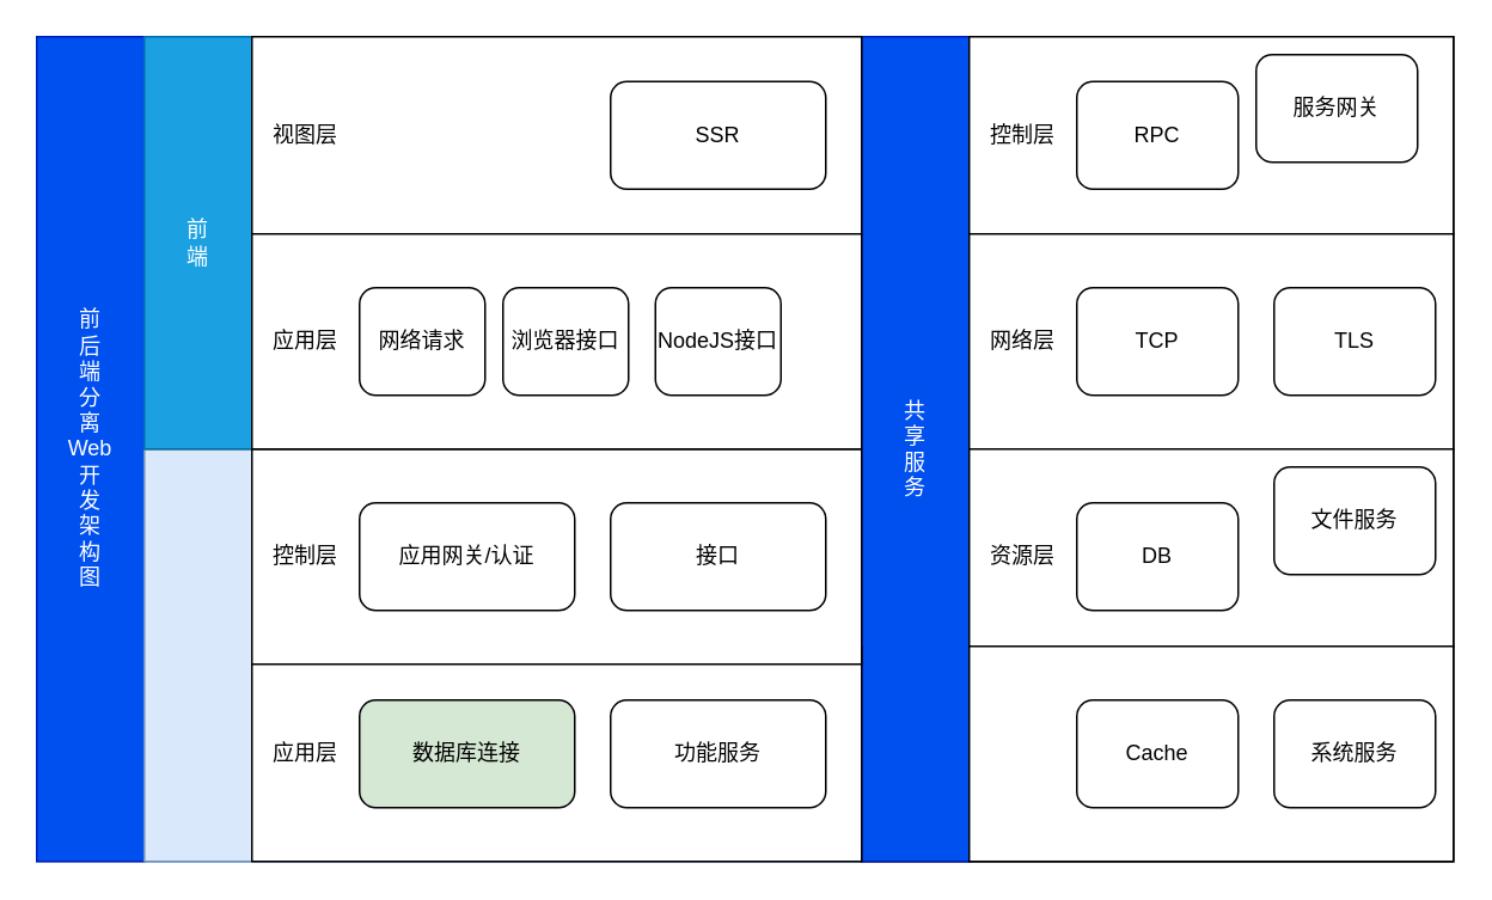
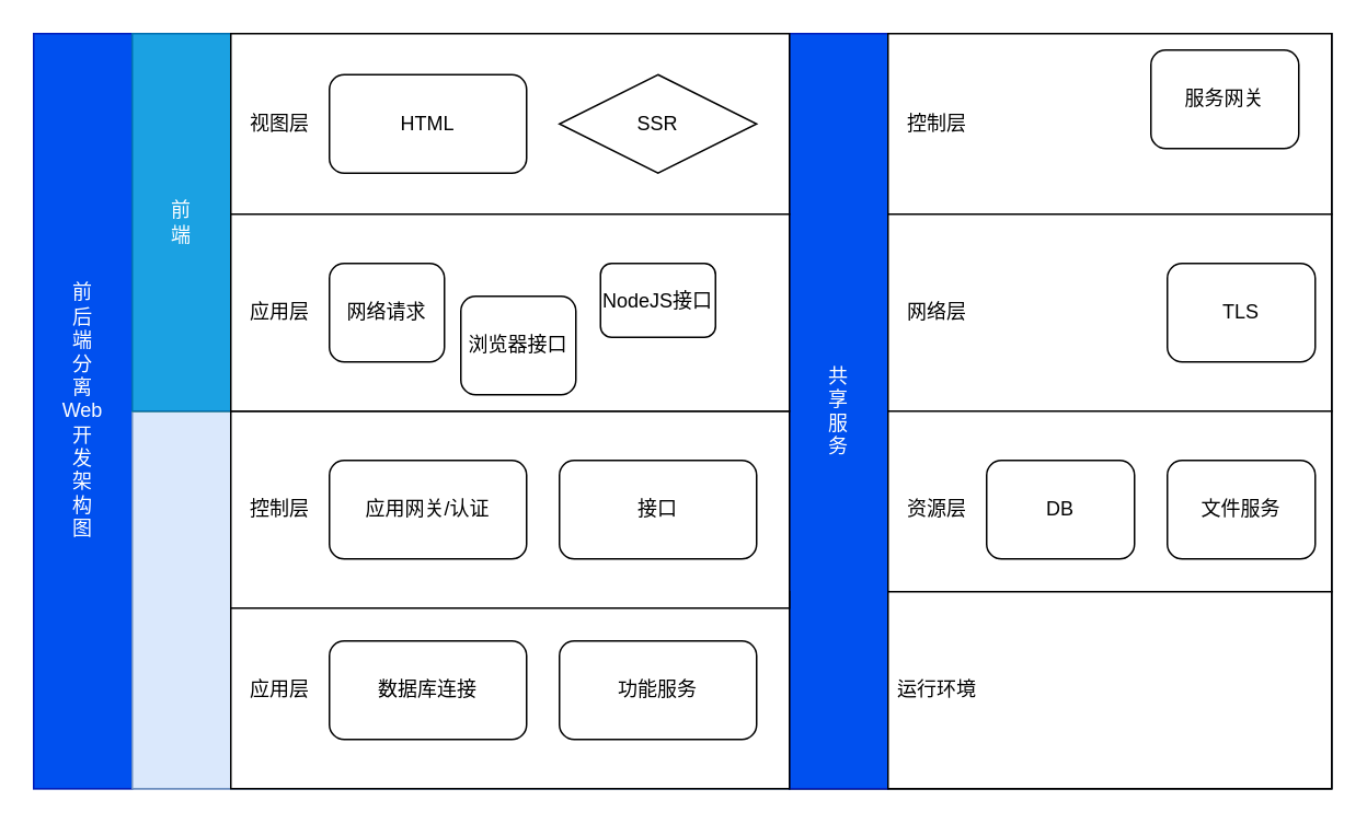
+ <mxCell id="26" value="HTML" style="rounded=1;whiteSpace=wrap;html=1;" vertex="1" parent="1"><mxGeometry x="200" y="45" width="120" height="60" as="geometry" /></mxCell>
- <mxCell id="27" value="SSR" style="rounded=1;whiteSpace=wrap;html=1;" vertex="1" parent="1"><mxGeometry x="340" y="45" width="120" height="60" as="geometry" /></mxCell>
+ <mxCell id="27" value="SSR" style="rhombus;whiteSpace=wrap;html=1;" vertex="1" parent="1"><mxGeometry x="340" y="45" width="120" height="60" as="geometry" /></mxCell>
- <mxCell id="31" value="RPC" style="rounded=1;whiteSpace=wrap;html=1;" vertex="1" parent="1"><mxGeometry x="600" y="45" width="90" height="60" as="geometry" /></mxCell>
- <mxCell id="41" value="浏览器接口" style="rounded=1;whiteSpace=wrap;html=1;" vertex="1" parent="1"><mxGeometry x="280" y="160" width="70" height="60" as="geometry" /></mxCell>
+ <mxCell id="41" value="浏览器接口" style="rounded=1;whiteSpace=wrap;html=1;" vertex="1" parent="1"><mxGeometry x="280" y="180" width="70" height="60" as="geometry" /></mxCell>
- <mxCell id="42" value="NodeJS接口" style="rounded=1;whiteSpace=wrap;html=1;" vertex="1" parent="1"><mxGeometry x="365" y="160" width="70" height="60" as="geometry" /></mxCell>
+ <mxCell id="42" value="NodeJS接口" style="rounded=1;whiteSpace=wrap;html=1;" vertex="1" parent="1"><mxGeometry x="365" y="160" width="70" height="45" as="geometry" /></mxCell>
- <mxCell id="34" value="TCP" style="rounded=1;whiteSpace=wrap;html=1;" vertex="1" parent="1"><mxGeometry x="600" y="160" width="90" height="60" as="geometry" /></mxCell>
- <mxCell id="38" value="文件服务" style="rounded=1;whiteSpace=wrap;html=1;" vertex="1" parent="1"><mxGeometry x="710" y="260" width="90" height="60" as="geometry" /></mxCell>
+ <mxCell id="38" value="文件服务" style="rounded=1;whiteSpace=wrap;html=1;" vertex="1" parent="1"><mxGeometry x="710" y="280" width="90" height="60" as="geometry" /></mxCell>
- <mxCell id="36" value="数据库连接" style="rounded=1;whiteSpace=wrap;html=1;fillColor=#d5e8d4;" vertex="1" parent="1"><mxGeometry x="200" y="390" width="120" height="60" as="geometry" /></mxCell>
+ <mxCell id="36" value="数据库连接" style="rounded=1;whiteSpace=wrap;html=1;" vertex="1" parent="1"><mxGeometry x="200" y="390" width="120" height="60" as="geometry" /></mxCell>
+ <mxCell id="24" value="运行环境" style="text;html=1;strokeColor=none;fillColor=none;align=center;verticalAlign=middle;whiteSpace=wrap;rounded=0;" vertex="1" parent="1"><mxGeometry x="540" y="405" width="60" height="30" as="geometry" /></mxCell>
- <mxCell id="39" value="Cache" style="rounded=1;whiteSpace=wrap;html=1;" vertex="1" parent="1"><mxGeometry x="600" y="390" width="90" height="60" as="geometry" /></mxCell>
- <mxCell id="40" value="系统服务" style="rounded=1;whiteSpace=wrap;html=1;" vertex="1" parent="1"><mxGeometry x="710" y="390" width="90" height="60" as="geometry" /></mxCell>
